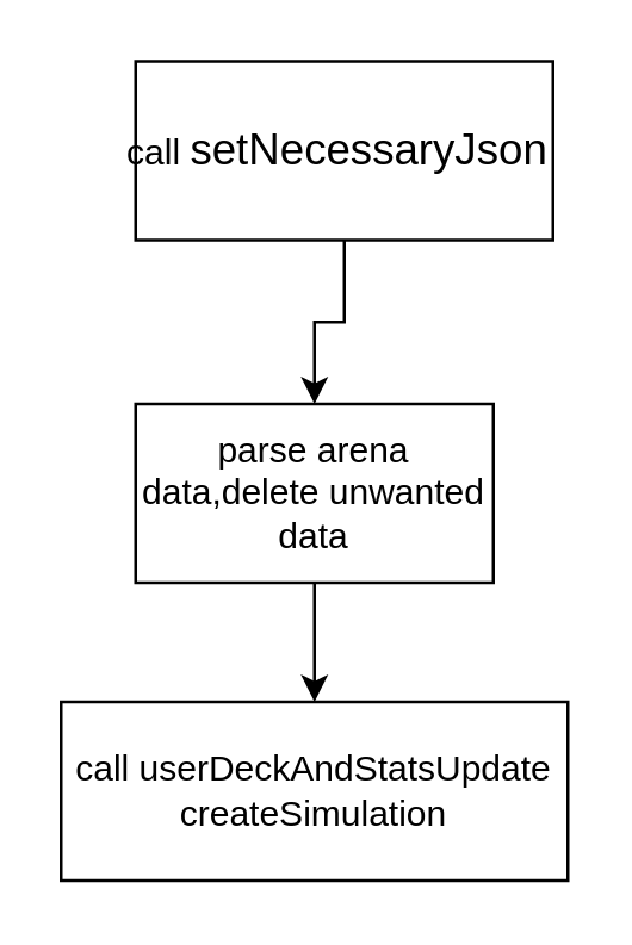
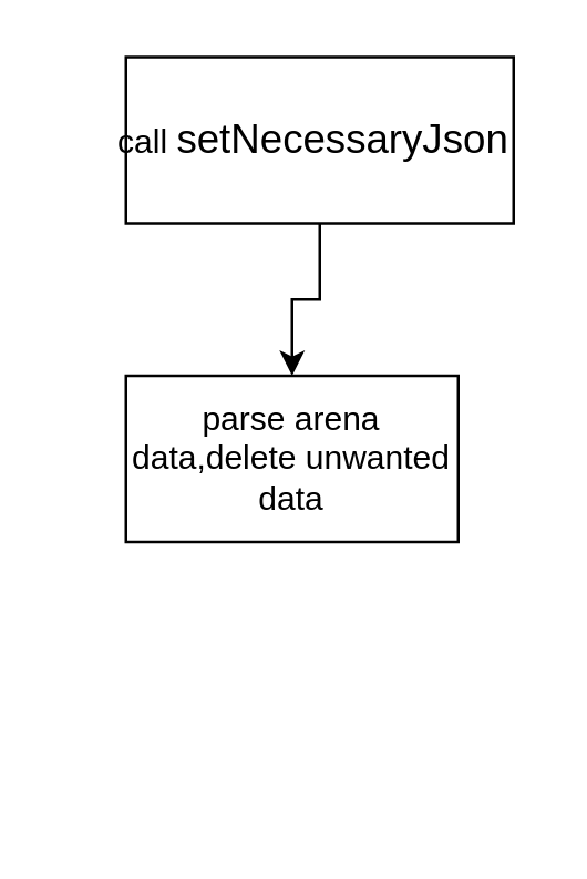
- <mxCell id="4" value="" style="edgeStyle=orthogonalEdgeStyle;rounded=0;orthogonalLoop=1;jettySize=auto;html=1;" edge="1" parent="1" source="5" target="6"><mxGeometry relative="1" as="geometry" /></mxCell>
- <mxCell id="6" value="call&amp;nbsp;userDeckAndStatsUpdate&lt;br&gt;createSimulation" style="rounded=0;whiteSpace=wrap;html=1;" vertex="1" parent="1"><mxGeometry x="20" y="235" width="170" height="60" as="geometry" /></mxCell>
